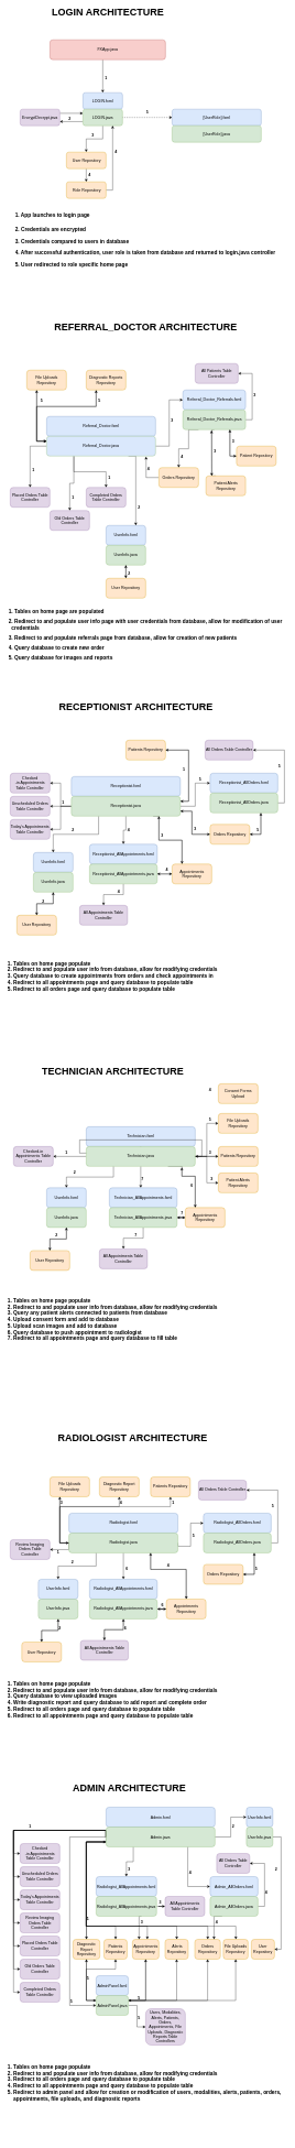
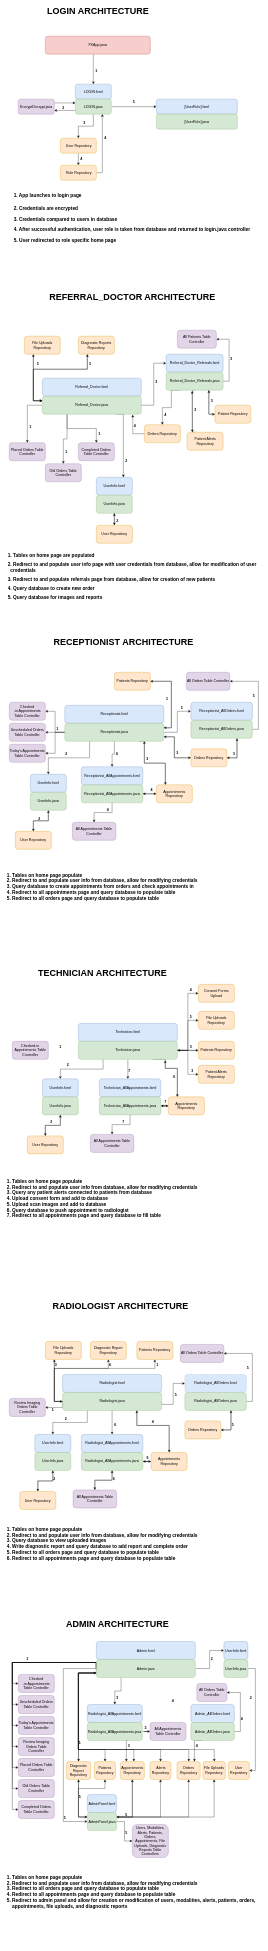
- <mxCell id="7" value="" style="edgeStyle=orthogonalEdgeStyle;rounded=0;orthogonalLoop=1;jettySize=auto;html=1;dashed=1;" edge="1" parent="1" source="8" target="15"><mxGeometry relative="1" as="geometry" /></mxCell>
+ <mxCell id="7" value="" style="edgeStyle=orthogonalEdgeStyle;rounded=0;orthogonalLoop=1;jettySize=auto;html=1;" edge="1" parent="1" source="8" target="15"><mxGeometry relative="1" as="geometry" /></mxCell>
- <mxCell id="32" value="Referral_Doctor.java" style="rounded=1;whiteSpace=wrap;html=1;fontSize=12;fillColor=#dae8fc;strokeColor=#82b366;" vertex="1" parent="1"><mxGeometry x="140" y="1320" width="330" height="60" as="geometry" /></mxCell>
+ <mxCell id="32" value="Referral_Doctor.java" style="rounded=1;whiteSpace=wrap;html=1;fontSize=12;fillColor=#d5e8d4;strokeColor=#82b366;" vertex="1" parent="1"><mxGeometry x="140" y="1320" width="330" height="60" as="geometry" /></mxCell>
- <mxCell id="100" style="edgeStyle=orthogonalEdgeStyle;rounded=0;orthogonalLoop=1;jettySize=auto;html=1;exitX=1;exitY=0.5;exitDx=0;exitDy=0;fontSize=30;" edge="1" parent="1" source="104" target="95"><mxGeometry relative="1" as="geometry" /></mxCell>
+ <mxCell id="100" style="edgeStyle=orthogonalEdgeStyle;rounded=0;orthogonalLoop=1;jettySize=auto;html=1;exitX=1;exitY=0.5;exitDx=0;exitDy=0;entryX=0;entryY=0.5;entryDx=0;entryDy=0;fontSize=30;" edge="1" parent="1" source="104" target="119"><mxGeometry relative="1" as="geometry" /></mxCell>
- <mxCell id="96" style="edgeStyle=orthogonalEdgeStyle;rounded=0;orthogonalLoop=1;jettySize=auto;html=1;exitX=0;exitY=0.5;exitDx=0;exitDy=0;entryX=1;entryY=0.5;entryDx=0;entryDy=0;fontSize=30;" edge="1" parent="1" source="104" target="105"><mxGeometry relative="1" as="geometry" /></mxCell>
- <mxCell id="152" value="Radiologist_AllOrders.fxml" style="rounded=1;whiteSpace=wrap;html=1;fontSize=12;fillColor=#dae8fc;strokeColor=#6c8ebf;" vertex="1" parent="1"><mxGeometry x="615" y="4580" width="205" height="60" as="geometry" /></mxCell>
+ <mxCell id="152" value="Radiologist_AllOrders.fxml" style="rounded=1;whiteSpace=wrap;html=1;fontSize=12;fillColor=#dae8fc;strokeColor=#6c8ebf;dashed=1;" vertex="1" parent="1"><mxGeometry x="615" y="4580" width="205" height="60" as="geometry" /></mxCell>
- <mxCell id="178" style="edgeStyle=orthogonalEdgeStyle;rounded=0;orthogonalLoop=1;jettySize=auto;html=1;exitX=0.75;exitY=1;exitDx=0;exitDy=0;entryX=0;entryY=0.5;entryDx=0;entryDy=0;fontSize=30;" edge="1" parent="1" source="181" target="216"><mxGeometry relative="1" as="geometry" /></mxCell>
